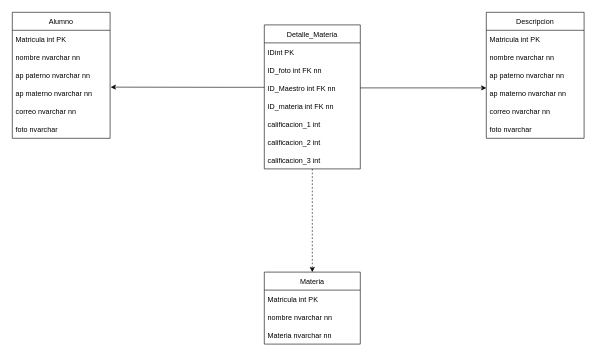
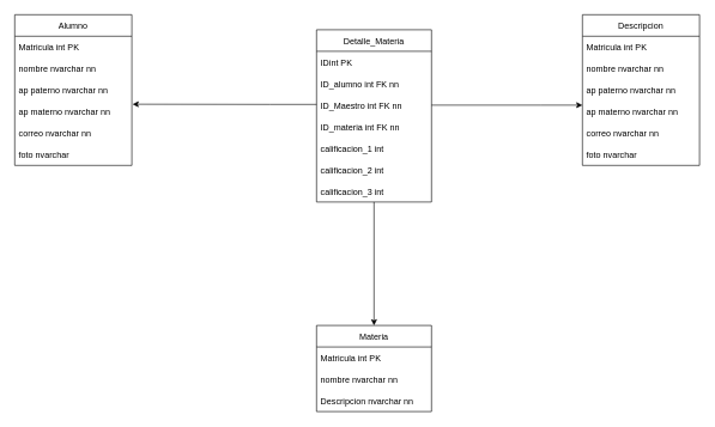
- <mxCell id="13" value="ID_foto int FK nn" style="text;strokeColor=none;fillColor=none;align=left;verticalAlign=middle;spacingLeft=4;spacingRight=4;overflow=hidden;points=[[0,0.5],[1,0.5]];portConstraint=eastwest;rotatable=0;" vertex="1" parent="11"><mxGeometry y="60" width="160" height="30" as="geometry" /></mxCell>
+ <mxCell id="13" value="ID_alumno int FK nn" style="text;strokeColor=none;fillColor=none;align=left;verticalAlign=middle;spacingLeft=4;spacingRight=4;overflow=hidden;points=[[0,0.5],[1,0.5]];portConstraint=eastwest;rotatable=0;" vertex="1" parent="11"><mxGeometry y="60" width="160" height="30" as="geometry" /></mxCell>
- <mxCell id="10" style="edgeStyle=orthogonalEdgeStyle;rounded=0;orthogonalLoop=1;jettySize=auto;html=1;entryX=0.5;entryY=0;entryDx=0;entryDy=0;dashed=1;" edge="1" parent="1" source="11" target="19"><mxGeometry relative="1" as="geometry" /></mxCell>
+ <mxCell id="10" style="edgeStyle=orthogonalEdgeStyle;rounded=0;orthogonalLoop=1;jettySize=auto;html=1;entryX=0.5;entryY=0;entryDx=0;entryDy=0;" edge="1" parent="1" source="11" target="19"><mxGeometry relative="1" as="geometry" /></mxCell>
- <mxCell id="22" value="Materia nvarchar nn" style="text;strokeColor=none;fillColor=none;align=left;verticalAlign=middle;spacingLeft=4;spacingRight=4;overflow=hidden;points=[[0,0.5],[1,0.5]];portConstraint=eastwest;rotatable=0;" vertex="1" parent="19"><mxGeometry y="90" width="160" height="30" as="geometry" /></mxCell>
+ <mxCell id="22" value="Descripcion nvarchar nn" style="text;strokeColor=none;fillColor=none;align=left;verticalAlign=middle;spacingLeft=4;spacingRight=4;overflow=hidden;points=[[0,0.5],[1,0.5]];portConstraint=eastwest;rotatable=0;" vertex="1" parent="19"><mxGeometry y="90" width="160" height="30" as="geometry" /></mxCell>
